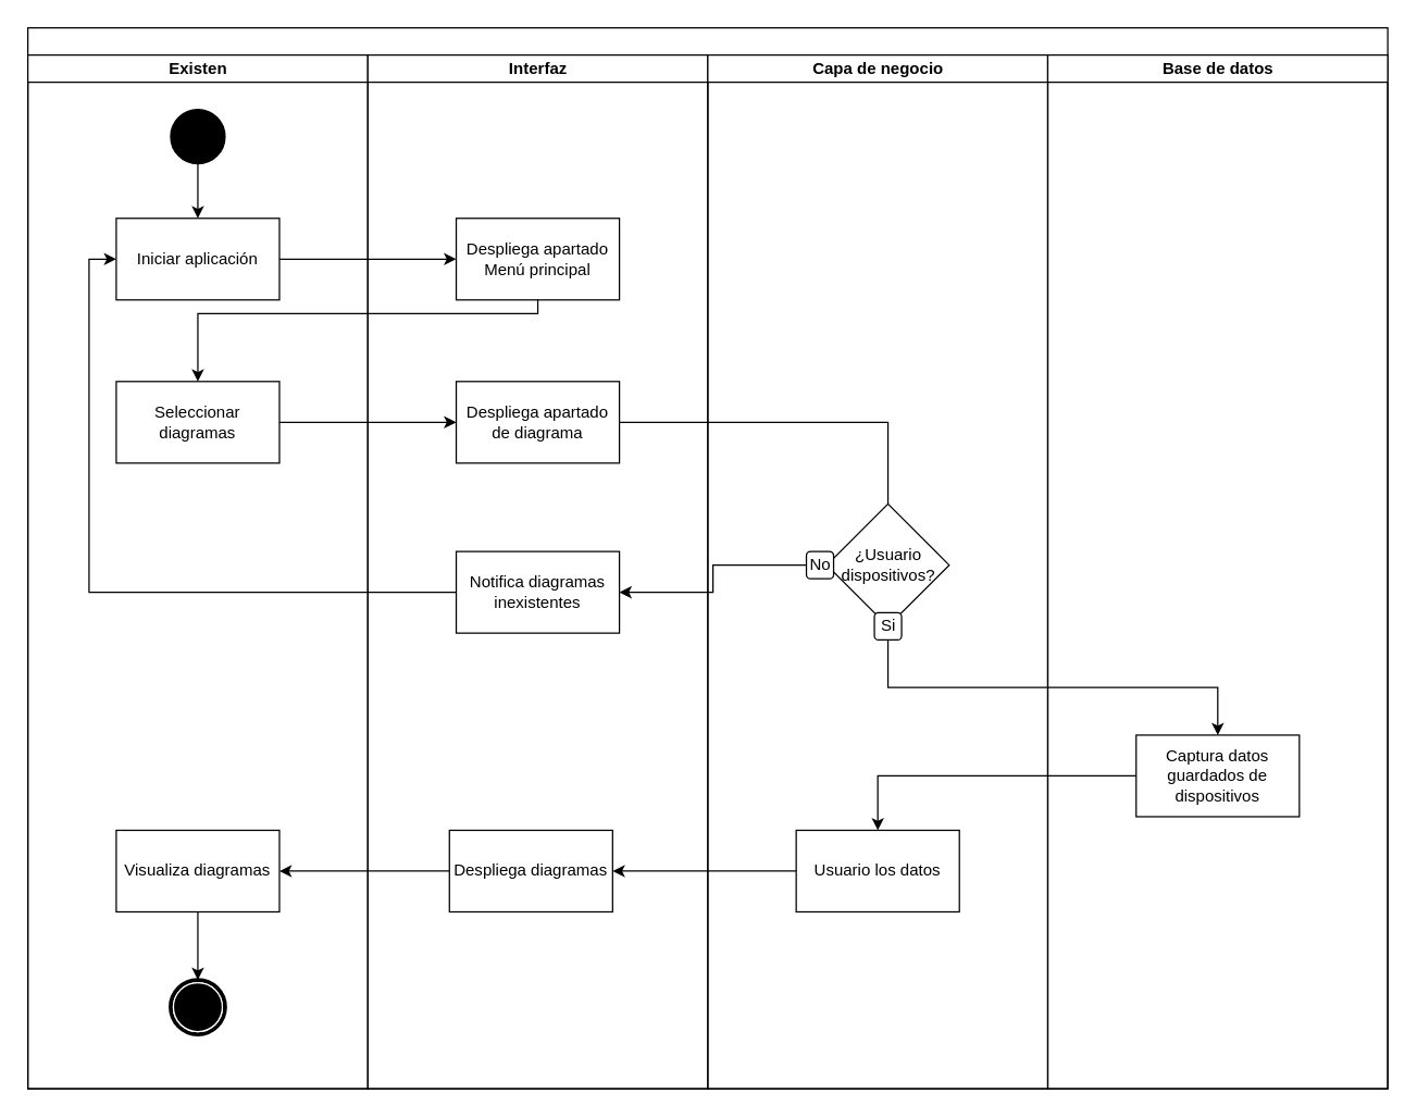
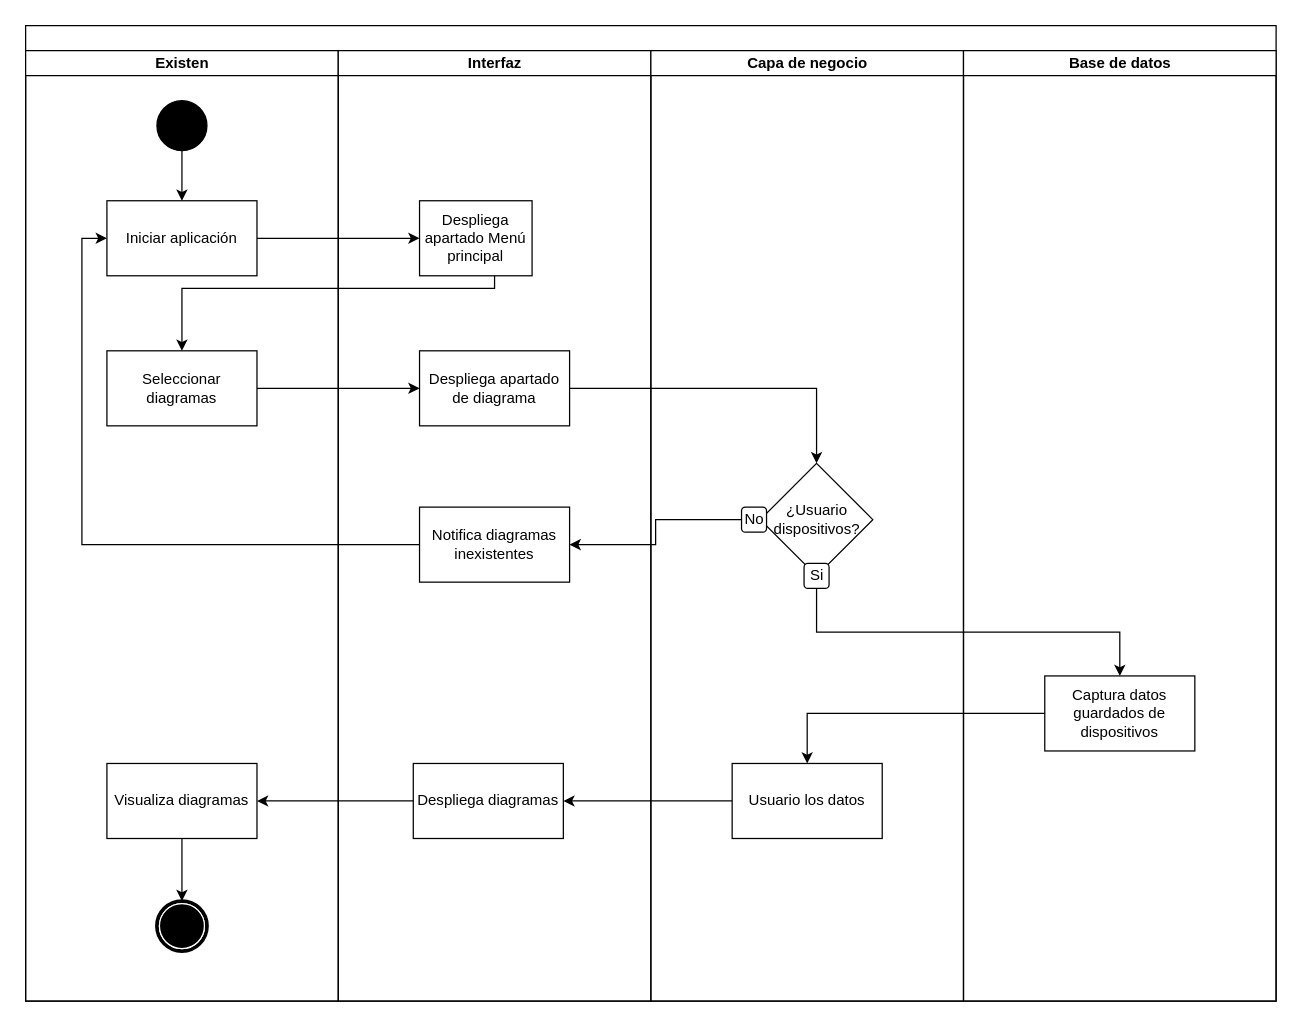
- <mxCell id="12" value="Despliega apartado Menú principal" style="rounded=0;whiteSpace=wrap;html=1;" vertex="1" parent="11"><mxGeometry x="65" y="120" width="120" height="60" as="geometry" /></mxCell>
+ <mxCell id="12" value="Despliega apartado Menú principal" style="rounded=0;whiteSpace=wrap;html=1;" vertex="1" parent="11"><mxGeometry x="65" y="120" width="90" height="60" as="geometry" /></mxCell>
- <mxCell id="27" value="" style="edgeStyle=orthogonalEdgeStyle;rounded=0;orthogonalLoop=1;jettySize=auto;html=1;entryX=0.5;entryY=0;entryDx=0;entryDy=0;endArrow=none;" edge="1" parent="2" source="13" target="18"><mxGeometry relative="1" as="geometry"><mxPoint x="565" y="290" as="targetPoint" /></mxGeometry></mxCell>
+ <mxCell id="27" value="" style="edgeStyle=orthogonalEdgeStyle;rounded=0;orthogonalLoop=1;jettySize=auto;html=1;entryX=0.5;entryY=0;entryDx=0;entryDy=0;" edge="1" parent="2" source="13" target="18"><mxGeometry relative="1" as="geometry"><mxPoint x="565" y="290" as="targetPoint" /></mxGeometry></mxCell>
